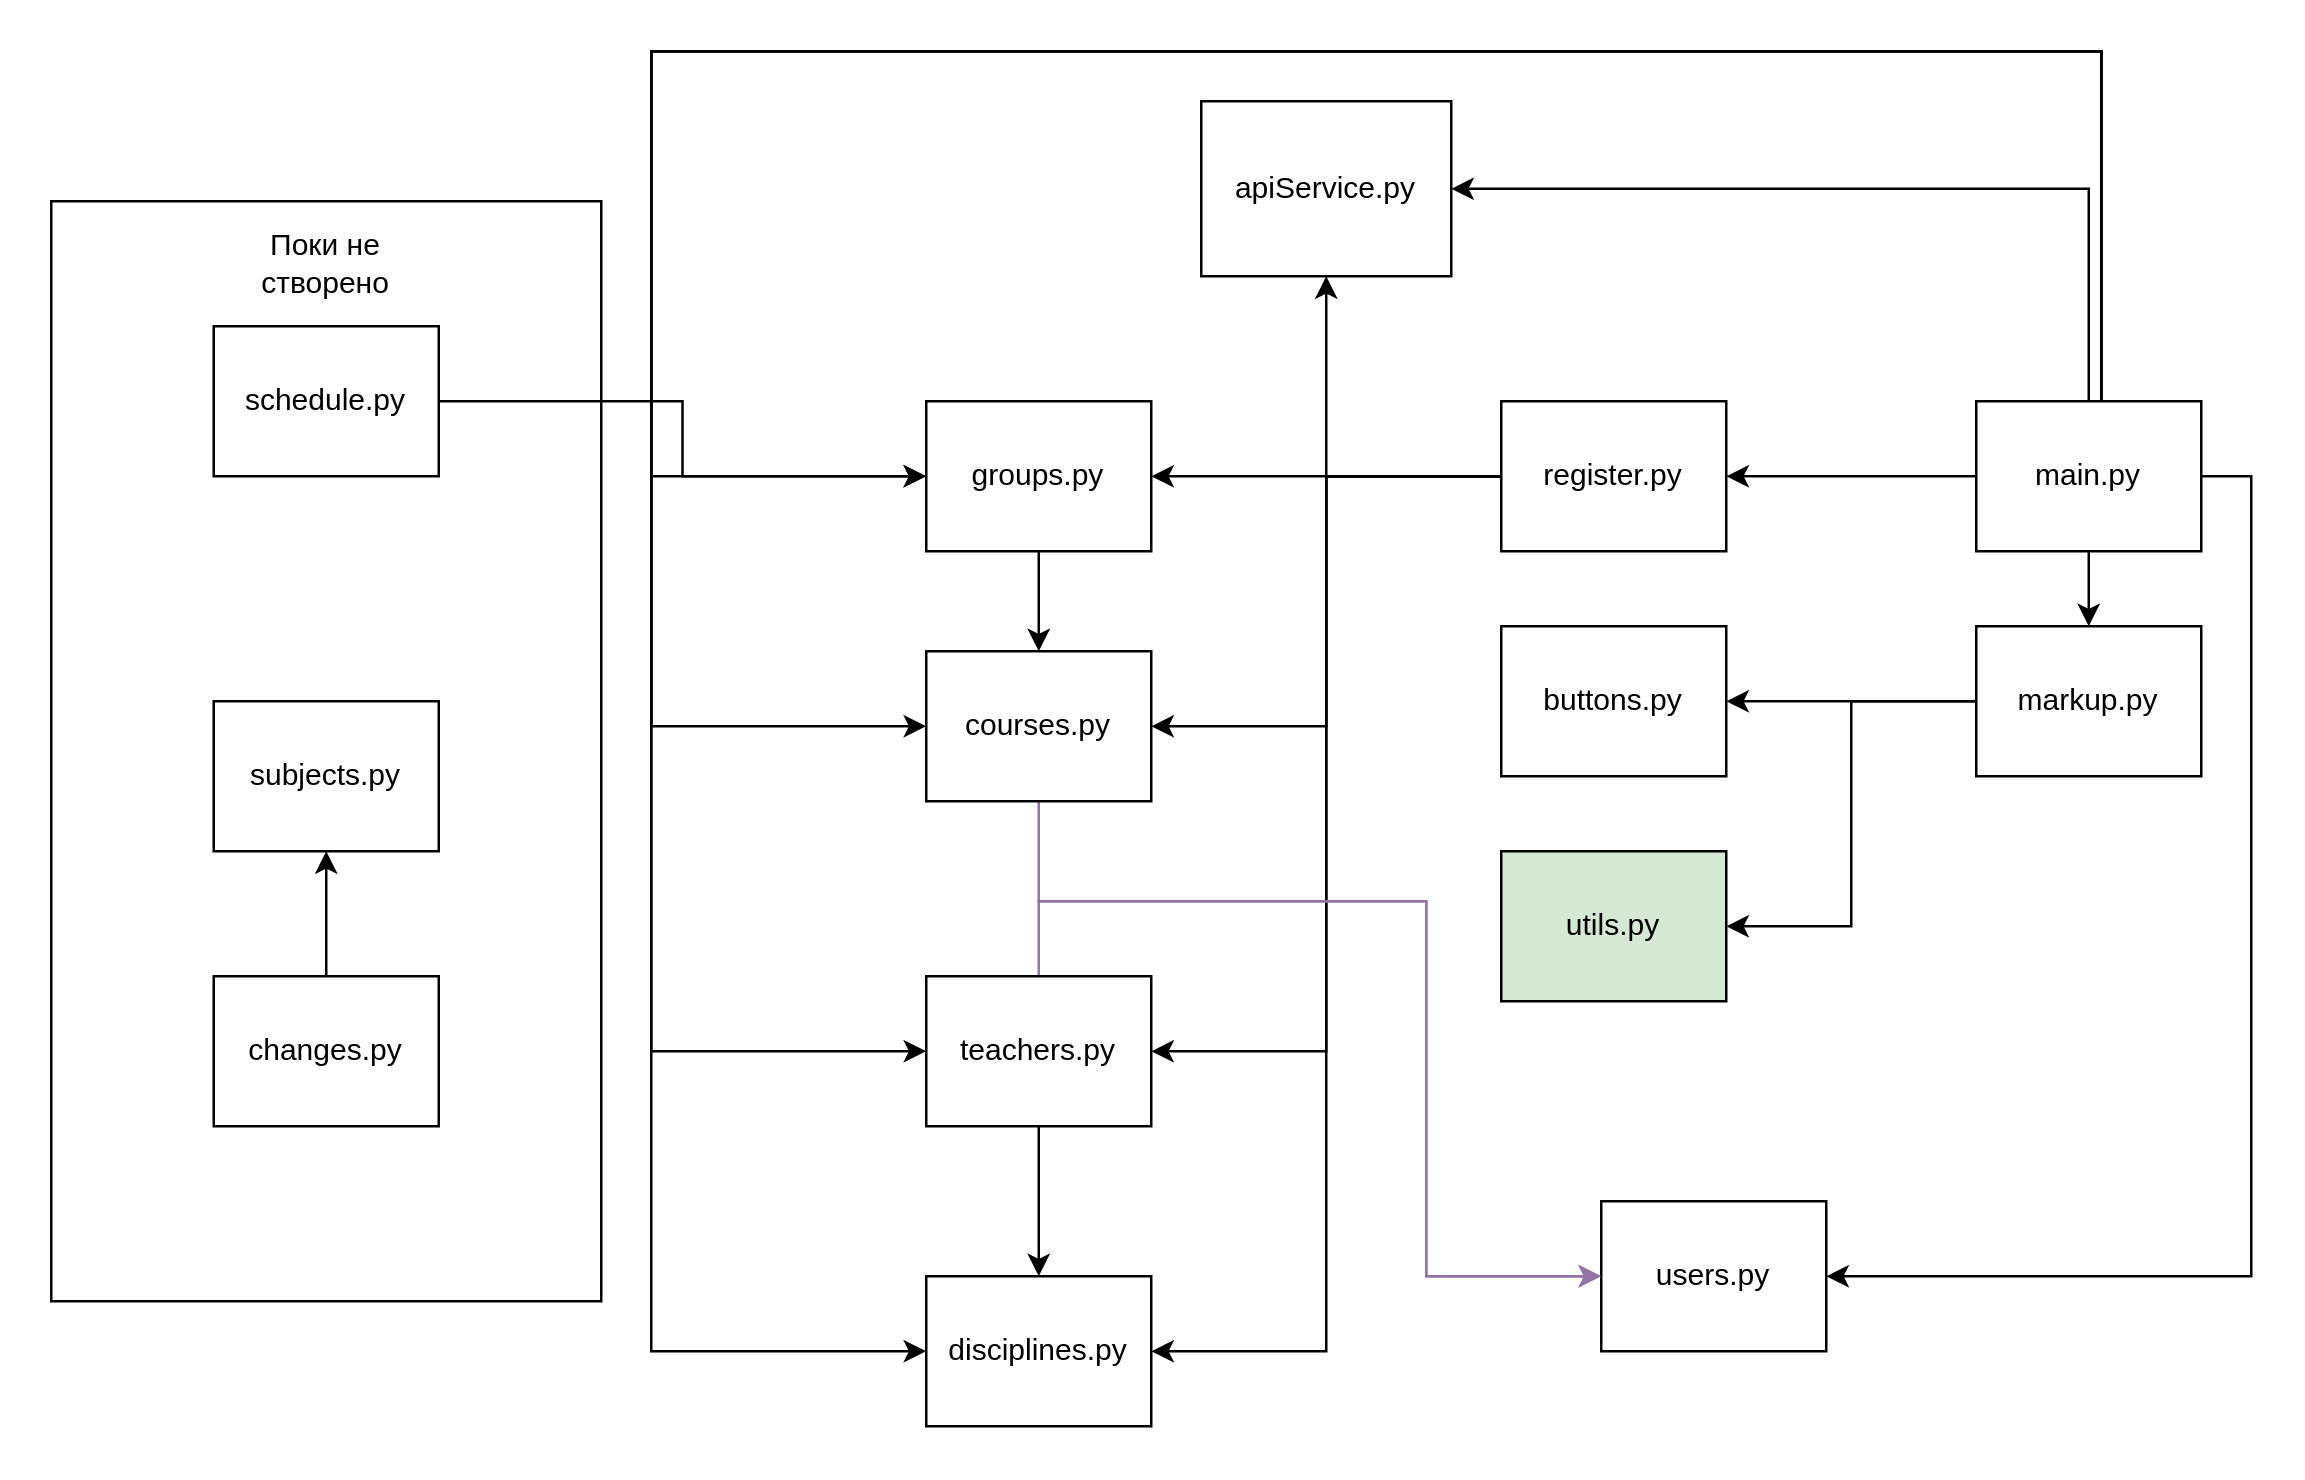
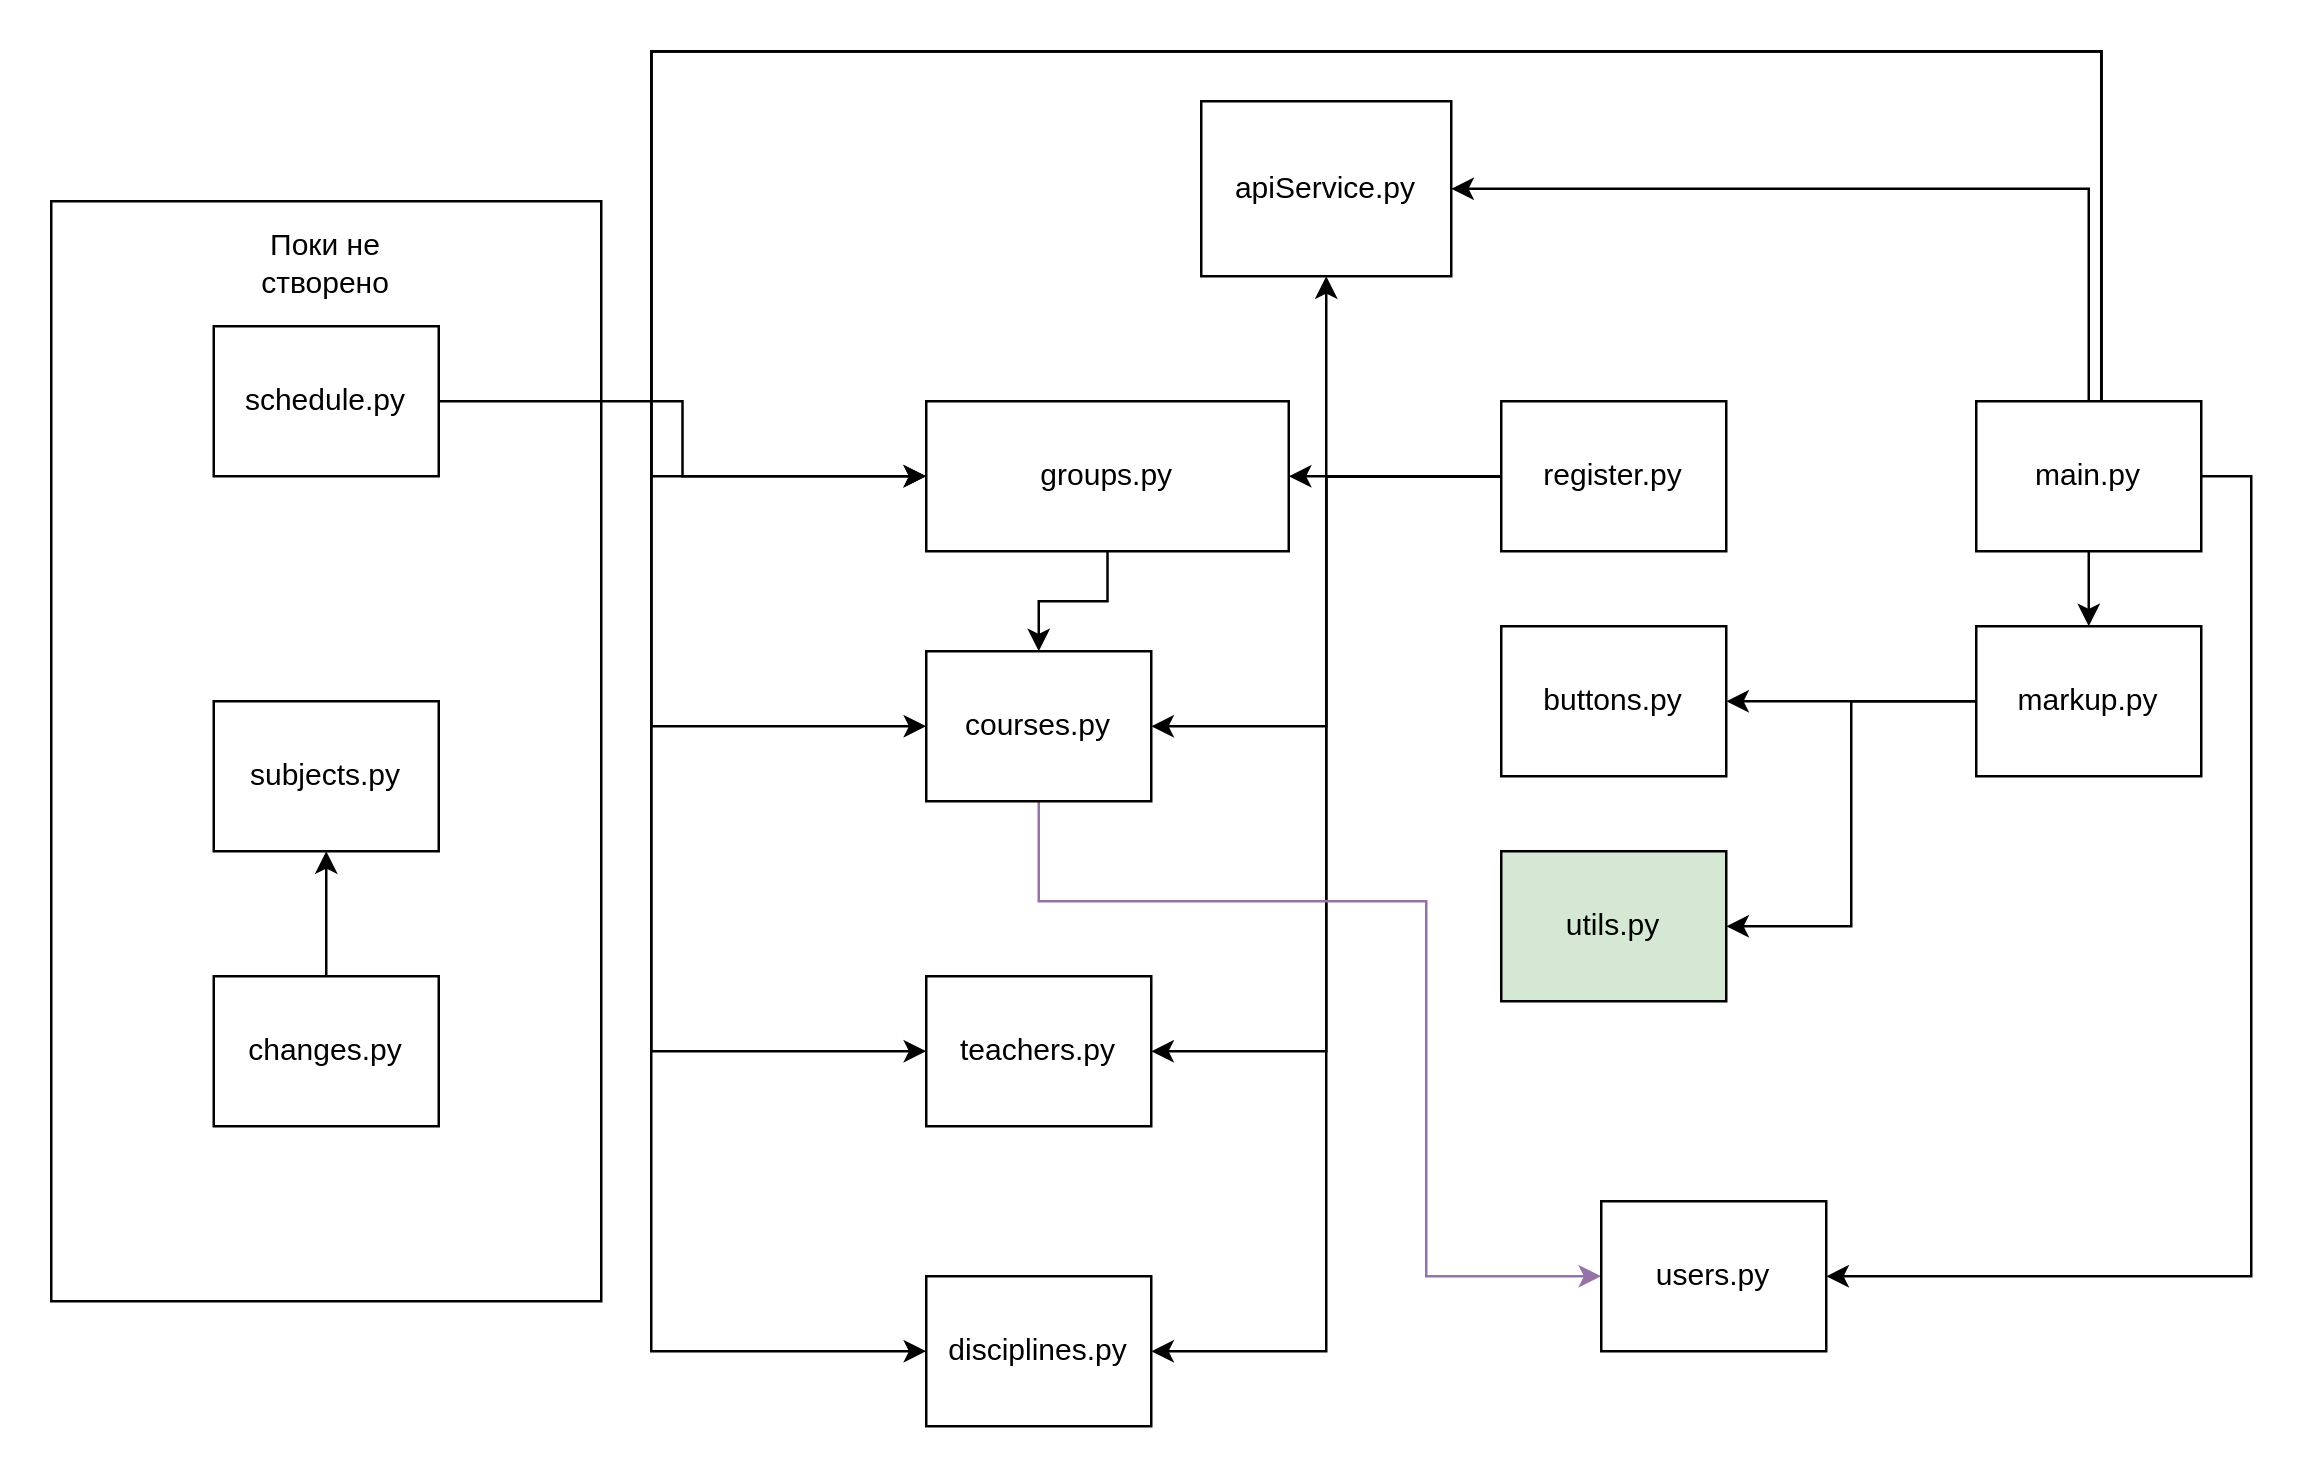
- <mxCell id="24" value="groups.py" style="rounded=0;whiteSpace=wrap;html=1;" vertex="1" parent="1"><mxGeometry x="370" y="160" width="90" height="60" as="geometry" /></mxCell>
+ <mxCell id="24" value="groups.py" style="rounded=0;whiteSpace=wrap;html=1;" vertex="1" parent="1"><mxGeometry x="370" y="160" width="145" height="60" as="geometry" /></mxCell>
- <mxCell id="3" style="edgeStyle=orthogonalEdgeStyle;rounded=0;orthogonalLoop=1;jettySize=auto;html=1;entryX=1;entryY=0.5;entryDx=0;entryDy=0;" edge="1" parent="1" source="11" target="18"><mxGeometry relative="1" as="geometry" /></mxCell>
- <mxCell id="31" style="edgeStyle=orthogonalEdgeStyle;rounded=0;orthogonalLoop=1;jettySize=auto;html=1;entryX=0;entryY=0.5;entryDx=0;entryDy=0;fillColor=#e1d5e7;strokeColor=#9673a6;" edge="1" parent="1" source="32" target="27"><mxGeometry relative="1" as="geometry"><mxPoint x="415" y="360" as="targetPoint" /><Array as="points"><mxPoint x="415" y="360" /><mxPoint x="570" y="360" /><mxPoint x="570" y="510" /></Array></mxGeometry></mxCell>
- <mxCell id="30" style="edgeStyle=orthogonalEdgeStyle;rounded=0;orthogonalLoop=1;jettySize=auto;html=1;entryX=0.5;entryY=0;entryDx=0;entryDy=0;" edge="1" parent="1" source="32" target="29"><mxGeometry relative="1" as="geometry" /></mxCell>
